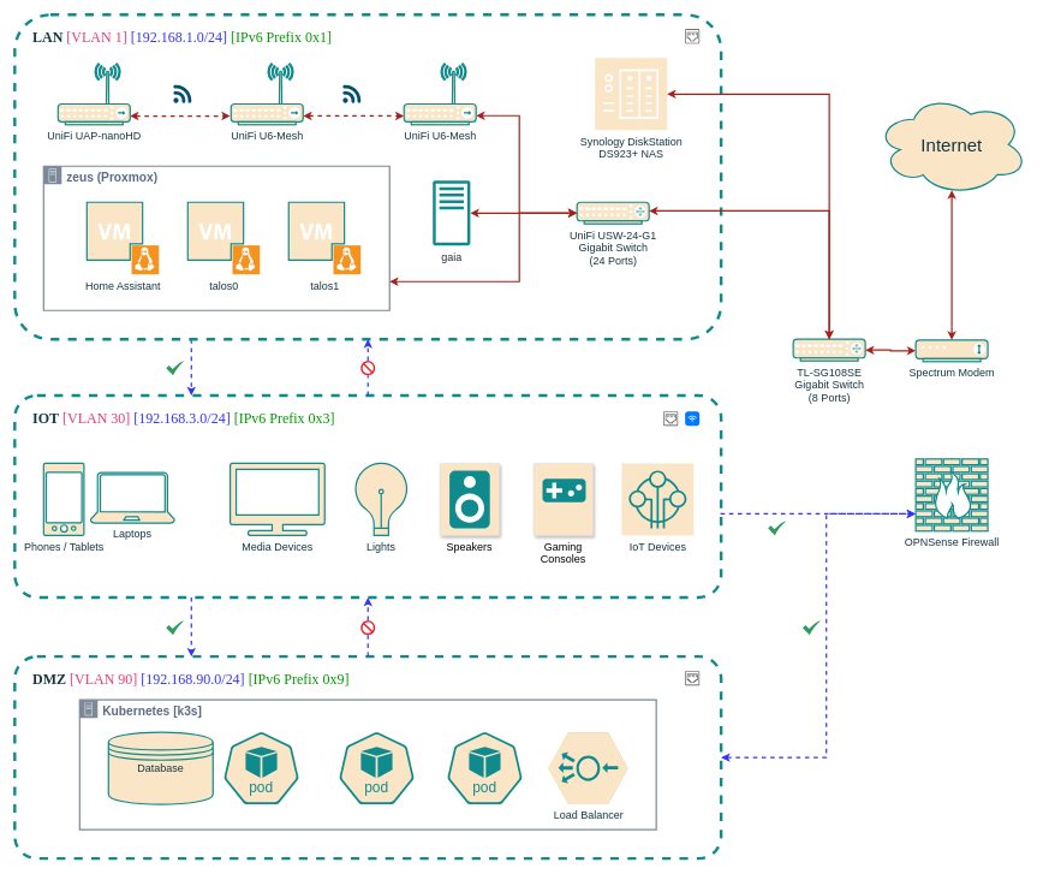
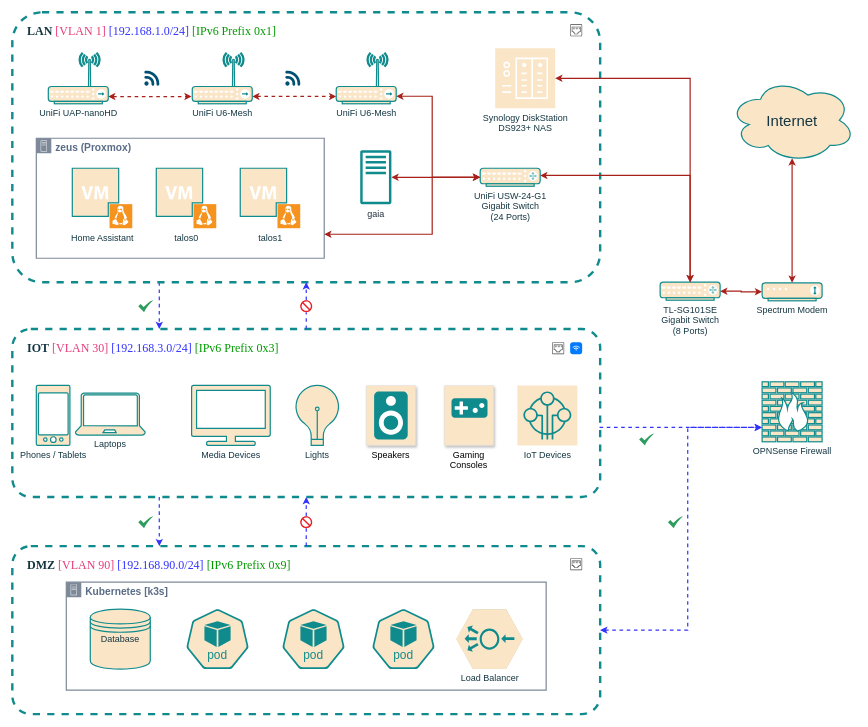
- <mxCell id="5" value="&lt;font style=&quot;font-size: 15px;&quot;&gt;TL-SG108SE&lt;/font&gt;&lt;div&gt;&lt;font style=&quot;font-size: 15px;&quot;&gt;Gigabit Switch&lt;/font&gt;&lt;/div&gt;&lt;div&gt;&lt;font style=&quot;font-size: 15px;&quot;&gt;(8 Ports)&lt;/font&gt;&lt;/div&gt;" style="fontColor=#143642;verticalAlign=top;verticalLabelPosition=bottom;labelPosition=center;align=center;html=1;fillColor=#FAE5C7;strokeColor=#0F8B8D;gradientDirection=north;strokeWidth=2;shape=mxgraph.networks.router;rounded=1;shadow=0;comic=0;labelBackgroundColor=none;" parent="1" vertex="1"><mxGeometry x="1100" y="470" width="100" height="30" as="geometry" /></mxCell>
+ <mxCell id="5" value="&lt;font style=&quot;font-size: 15px;&quot;&gt;TL-SG101SE&lt;/font&gt;&lt;div&gt;&lt;font style=&quot;font-size: 15px;&quot;&gt;Gigabit Switch&lt;/font&gt;&lt;/div&gt;&lt;div&gt;&lt;font style=&quot;font-size: 15px;&quot;&gt;(8 Ports)&lt;/font&gt;&lt;/div&gt;" style="fontColor=#143642;verticalAlign=top;verticalLabelPosition=bottom;labelPosition=center;align=center;html=1;fillColor=#FAE5C7;strokeColor=#0F8B8D;gradientDirection=north;strokeWidth=2;shape=mxgraph.networks.router;rounded=1;shadow=0;comic=0;labelBackgroundColor=none;" parent="1" vertex="1"><mxGeometry x="1100" y="470" width="100" height="30" as="geometry" /></mxCell>
- <mxCell id="57" value="&lt;font style=&quot;font-size: 15px;&quot;&gt;Database&lt;/font&gt;" style="shape=datastore;whiteSpace=wrap;html=1;rounded=1;shadow=0;comic=0;strokeColor=#0F8B8D;strokeWidth=2;align=center;verticalAlign=top;fontFamily=Helvetica;fontSize=12;fontColor=#143642;labelBackgroundColor=none;fillColor=#FAE5C7;gradientDirection=north;aspect=fixed;" vertex="1" parent="1"><mxGeometry x="150" y="1015" width="145" height="100" as="geometry" /></mxCell>
+ <mxCell id="57" value="&lt;font style=&quot;font-size: 15px;&quot;&gt;Database&lt;/font&gt;" style="shape=datastore;whiteSpace=wrap;html=1;rounded=1;shadow=0;comic=0;strokeColor=#0F8B8D;strokeWidth=2;align=center;verticalAlign=top;fontFamily=Helvetica;fontSize=12;fontColor=#143642;labelBackgroundColor=none;fillColor=#FAE5C7;gradientDirection=north;aspect=fixed;" vertex="1" parent="1"><mxGeometry x="150" y="1015" width="100" height="100" as="geometry" /></mxCell>
